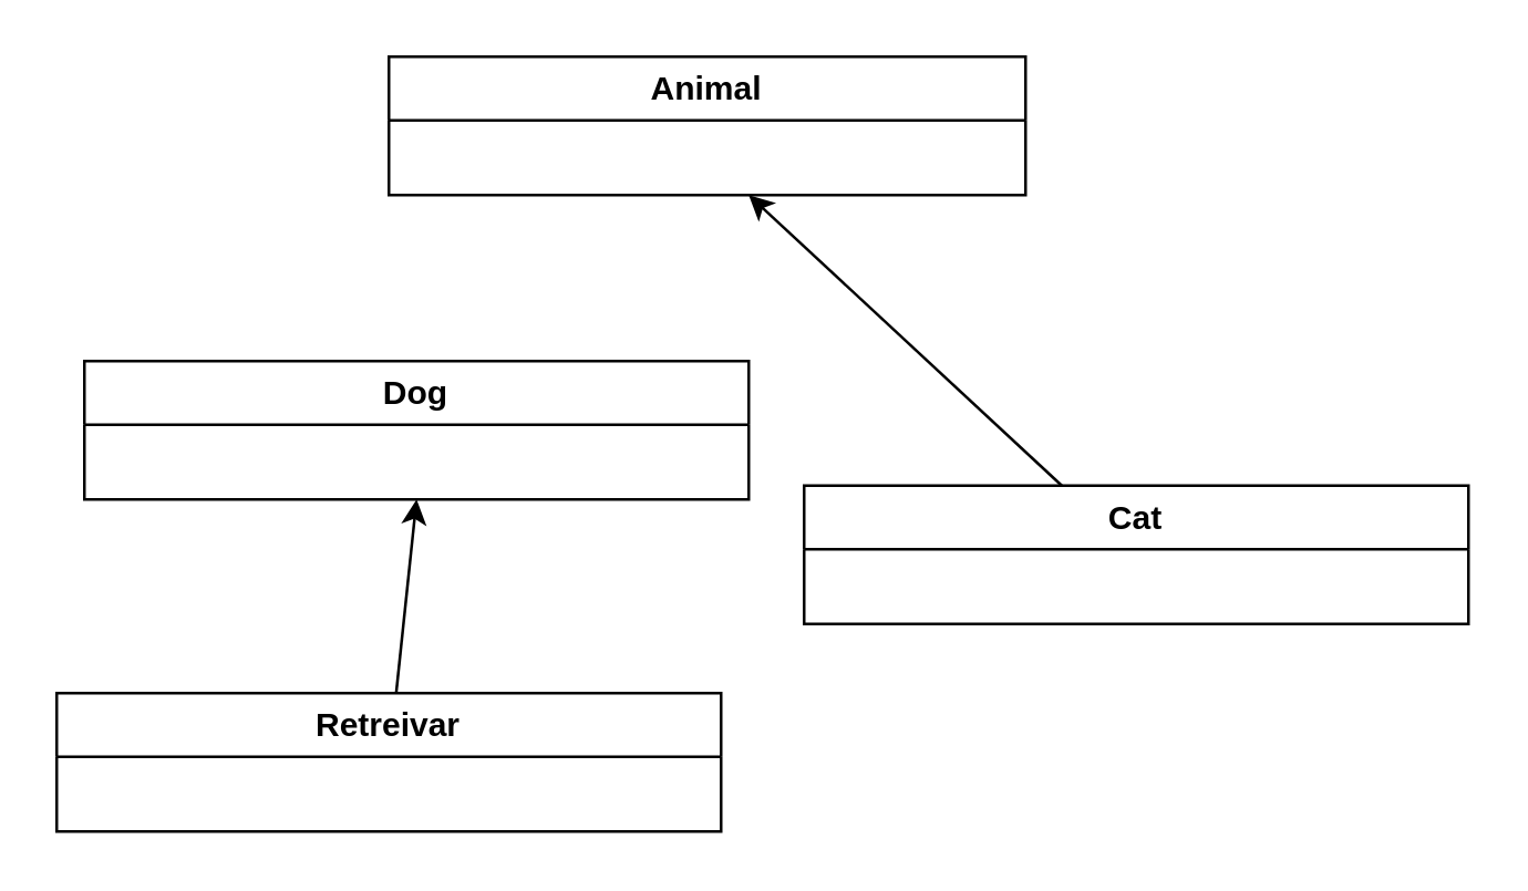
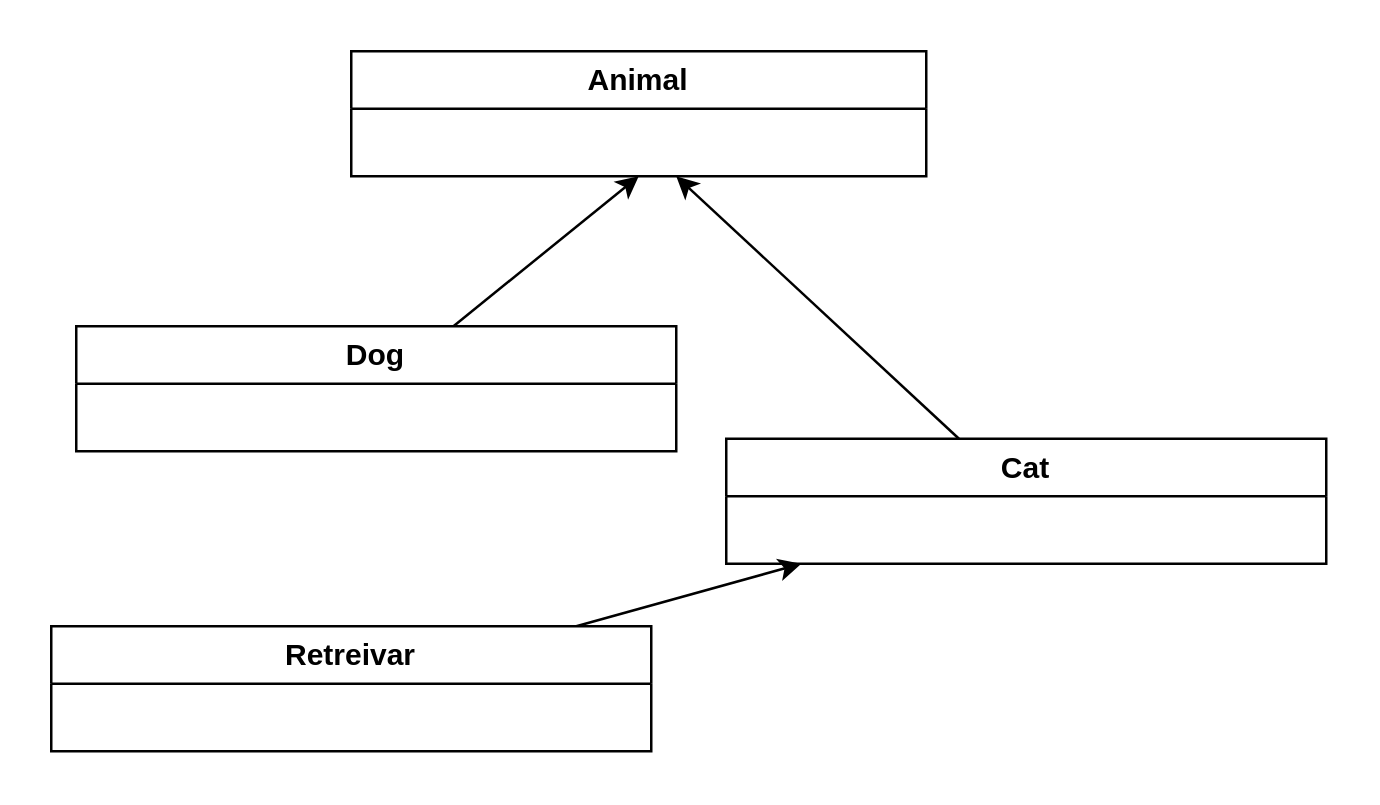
+ <mxCell id="3" style="edgeStyle=none;html=1;entryX=0.5;entryY=1;entryDx=0;entryDy=0;" edge="1" parent="1" source="4" target="2"><mxGeometry relative="1" as="geometry" /></mxCell>
- <mxCell id="5" style="edgeStyle=none;html=1;entryX=0.5;entryY=1;entryDx=0;entryDy=0;" edge="1" parent="1" source="6" target="4"><mxGeometry relative="1" as="geometry"><mxPoint x="255" y="190" as="targetPoint" /></mxGeometry></mxCell>
+ <mxCell id="5" style="edgeStyle=none;html=1;" edge="1" parent="1" source="6" target="8"><mxGeometry relative="1" as="geometry"><mxPoint x="255" y="190" as="targetPoint" /></mxGeometry></mxCell>
